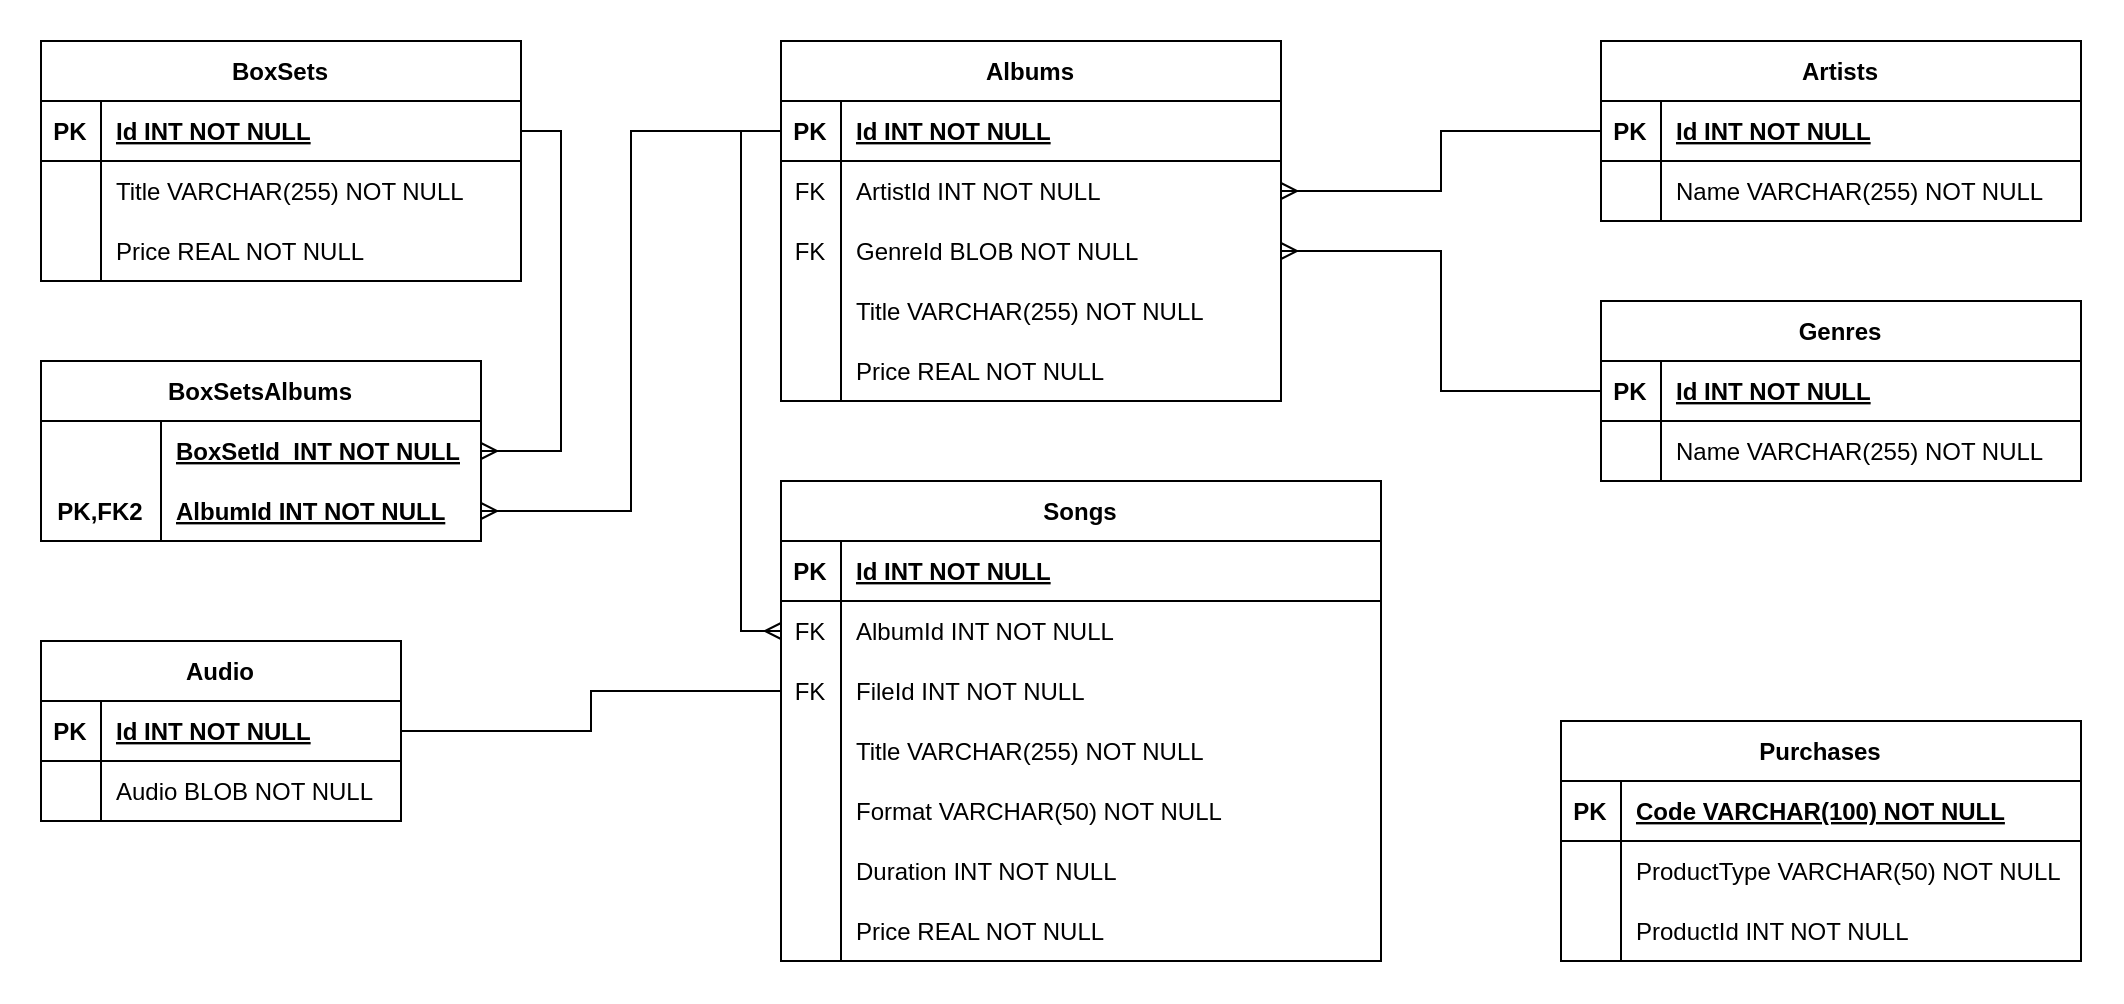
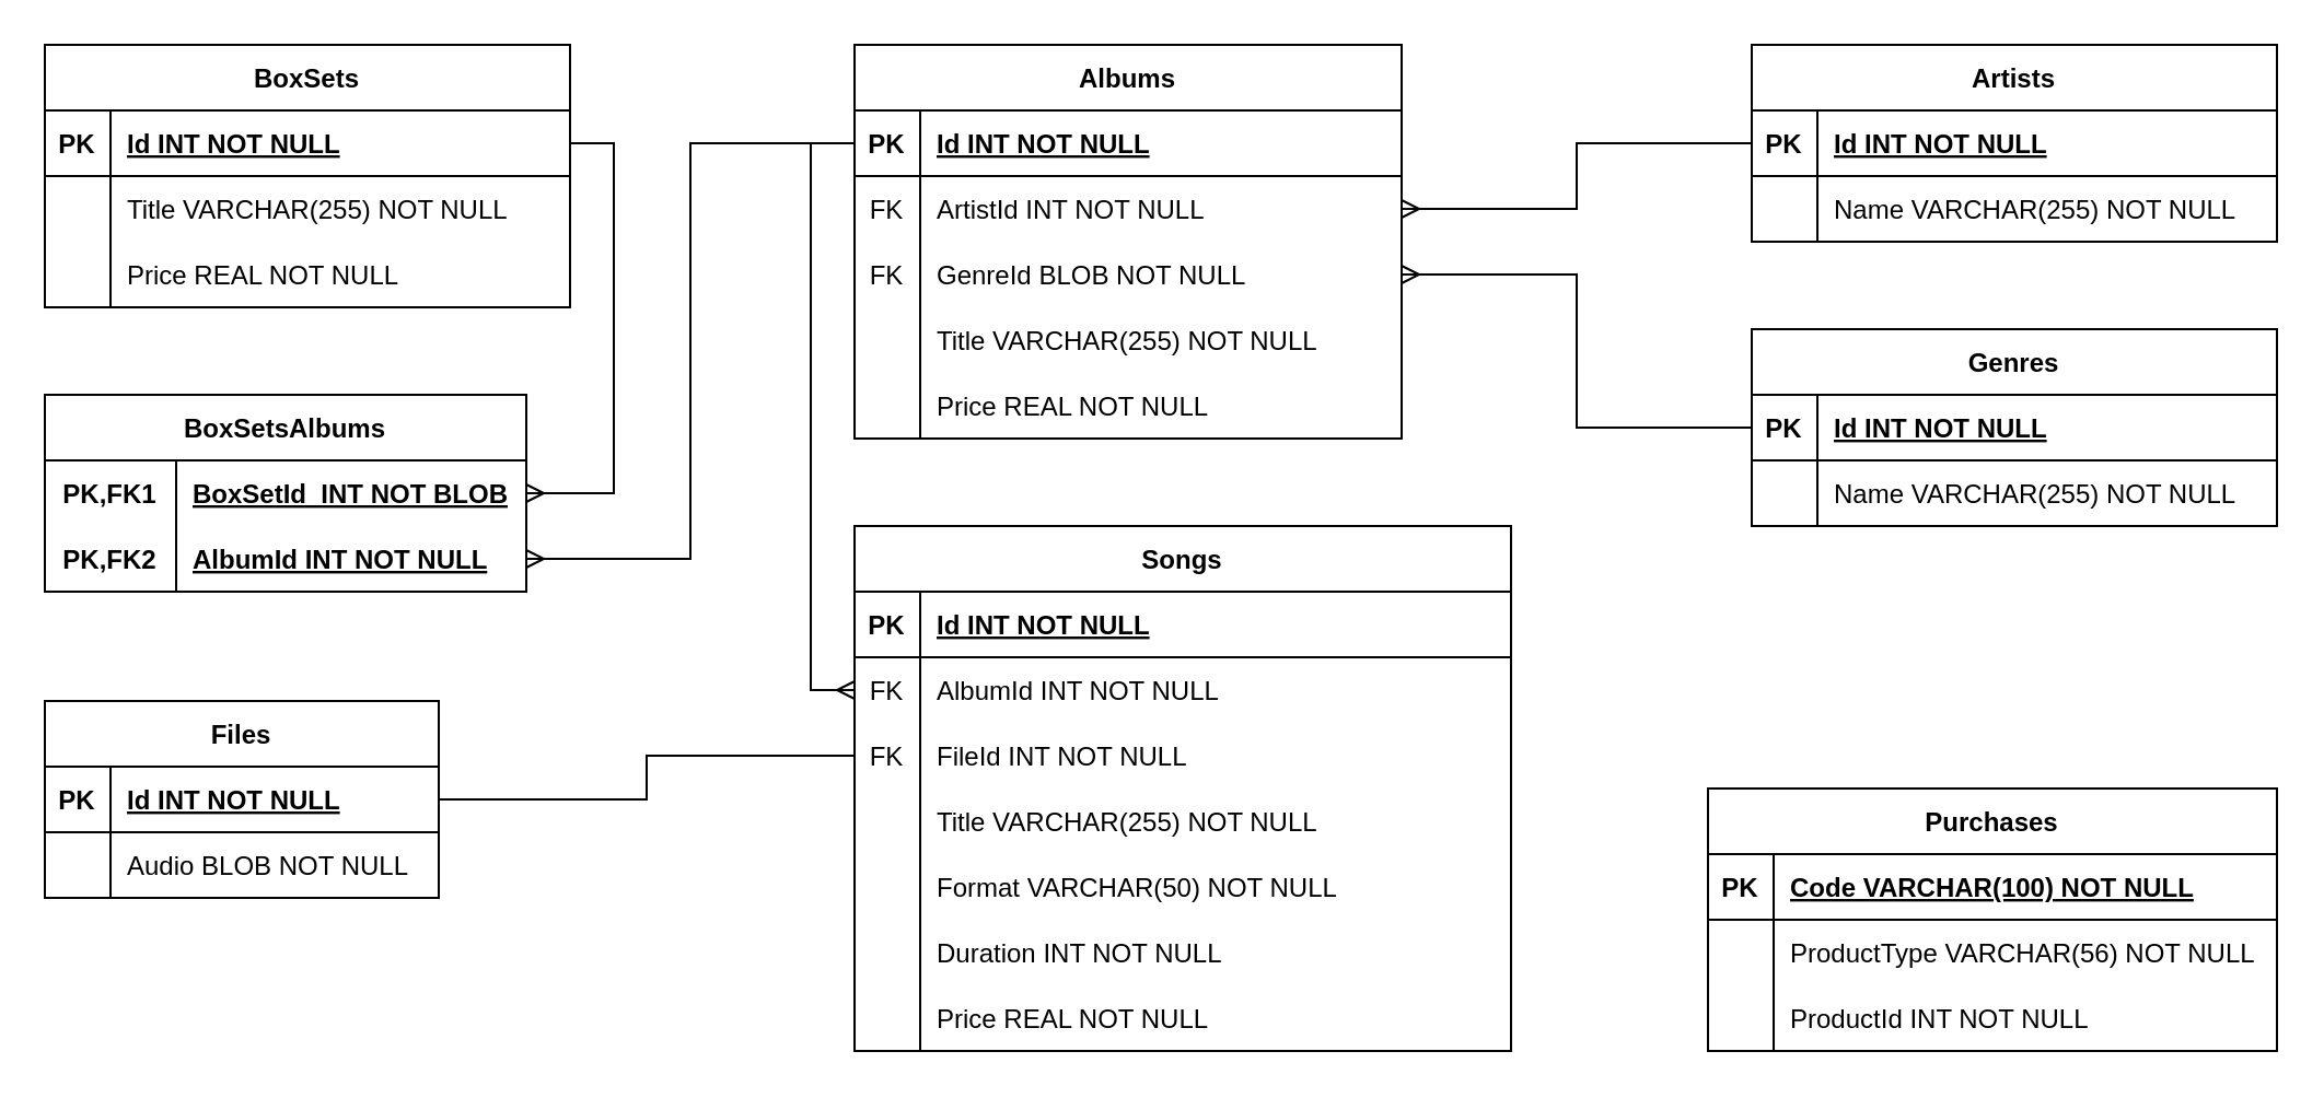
+ <mxCell id="52" value="PK,FK1" style="shape=partialRectangle;connectable=0;fillColor=none;top=0;left=0;bottom=0;right=0;fontStyle=1;overflow=hidden;" parent="51" vertex="1"><mxGeometry width="60" height="30" as="geometry" /></mxCell>
- <mxCell id="53" value="BoxSetId  INT NOT NULL" style="shape=partialRectangle;connectable=0;fillColor=none;top=0;left=0;bottom=0;right=0;align=left;spacingLeft=6;fontStyle=5;overflow=hidden;" parent="51" vertex="1"><mxGeometry x="60" width="160" height="30" as="geometry" /></mxCell>
+ <mxCell id="53" value="BoxSetId  INT NOT BLOB" style="shape=partialRectangle;connectable=0;fillColor=none;top=0;left=0;bottom=0;right=0;align=left;spacingLeft=6;fontStyle=5;overflow=hidden;" parent="51" vertex="1"><mxGeometry x="60" width="160" height="30" as="geometry" /></mxCell>
- <mxCell id="60" value="Audio" style="shape=table;startSize=30;container=1;collapsible=1;childLayout=tableLayout;fixedRows=1;rowLines=0;fontStyle=1;align=center;resizeLast=1;" parent="1" vertex="1"><mxGeometry x="20" y="320" width="180" height="90" as="geometry" /></mxCell>
+ <mxCell id="60" value="Files" style="shape=table;startSize=30;container=1;collapsible=1;childLayout=tableLayout;fixedRows=1;rowLines=0;fontStyle=1;align=center;resizeLast=1;" parent="1" vertex="1"><mxGeometry x="20" y="320" width="180" height="90" as="geometry" /></mxCell>
- <mxCell id="90" value="ProductType VARCHAR(50) NOT NULL" style="shape=partialRectangle;connectable=0;fillColor=none;top=0;left=0;bottom=0;right=0;align=left;spacingLeft=6;overflow=hidden;" vertex="1" parent="88"><mxGeometry x="30" width="230" height="30" as="geometry" /></mxCell>
+ <mxCell id="90" value="ProductType VARCHAR(56) NOT NULL" style="shape=partialRectangle;connectable=0;fillColor=none;top=0;left=0;bottom=0;right=0;align=left;spacingLeft=6;overflow=hidden;" vertex="1" parent="88"><mxGeometry x="30" width="230" height="30" as="geometry" /></mxCell>
